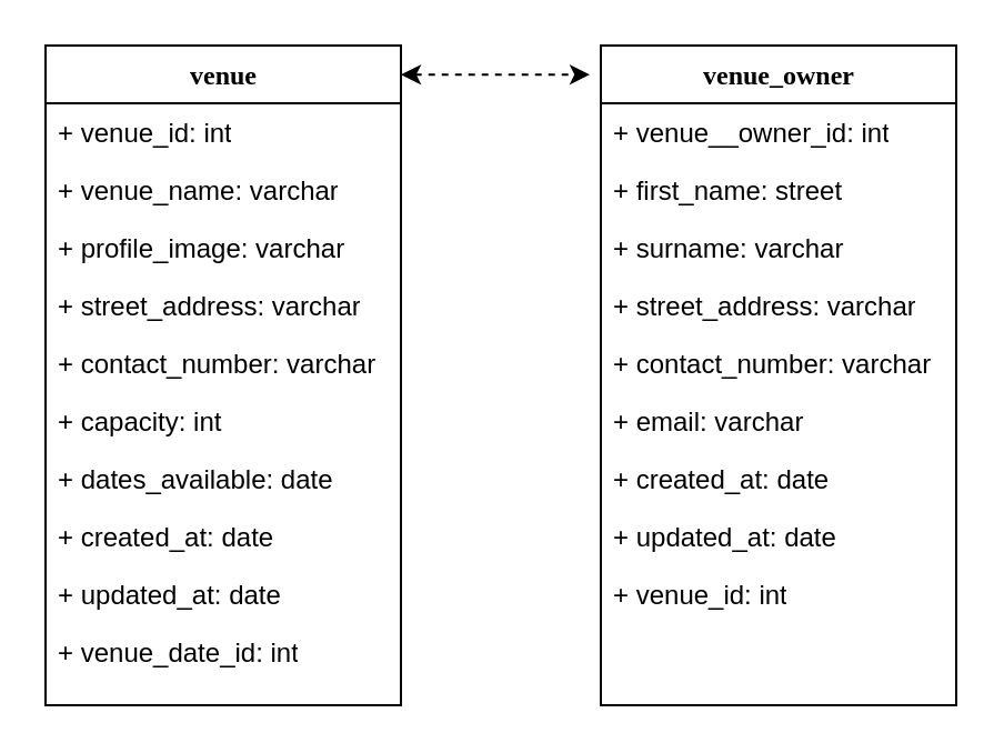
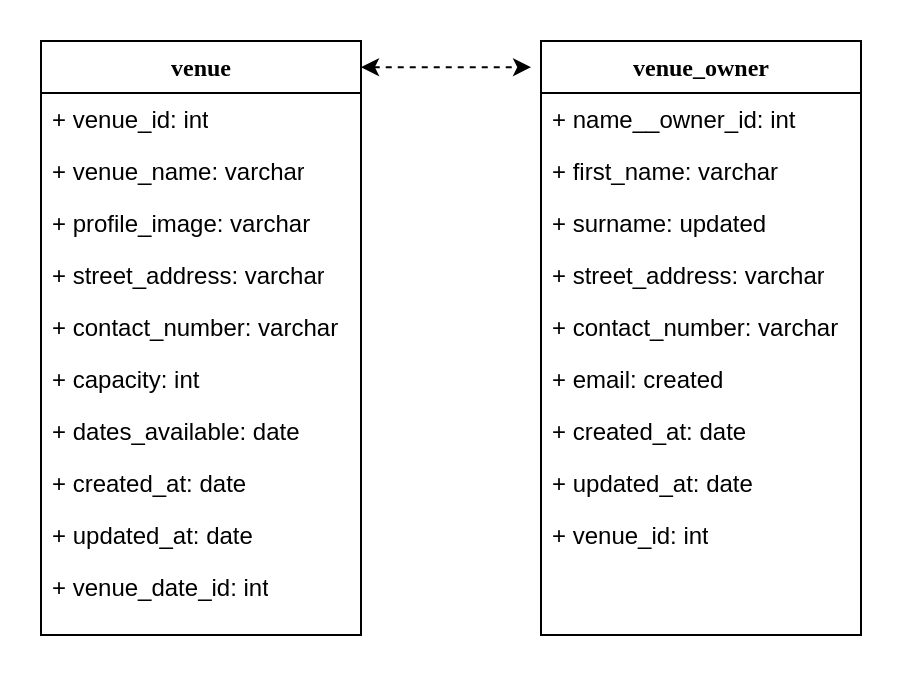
- <mxCell id="14" value="+ venue__owner_id: int" style="text;html=1;strokeColor=none;fillColor=none;align=left;verticalAlign=top;spacingLeft=4;spacingRight=4;whiteSpace=wrap;overflow=hidden;rotatable=0;points=[[0,0.5],[1,0.5]];portConstraint=eastwest;" vertex="1" parent="13"><mxGeometry y="26" width="160" height="26" as="geometry" /></mxCell>
+ <mxCell id="14" value="+ name__owner_id: int" style="text;html=1;strokeColor=none;fillColor=none;align=left;verticalAlign=top;spacingLeft=4;spacingRight=4;whiteSpace=wrap;overflow=hidden;rotatable=0;points=[[0,0.5],[1,0.5]];portConstraint=eastwest;" vertex="1" parent="13"><mxGeometry y="26" width="160" height="26" as="geometry" /></mxCell>
- <mxCell id="15" value="+ first_name: street" style="text;html=1;strokeColor=none;fillColor=none;align=left;verticalAlign=top;spacingLeft=4;spacingRight=4;whiteSpace=wrap;overflow=hidden;rotatable=0;points=[[0,0.5],[1,0.5]];portConstraint=eastwest;" vertex="1" parent="13"><mxGeometry y="52" width="160" height="26" as="geometry" /></mxCell>
+ <mxCell id="15" value="+ first_name: varchar" style="text;html=1;strokeColor=none;fillColor=none;align=left;verticalAlign=top;spacingLeft=4;spacingRight=4;whiteSpace=wrap;overflow=hidden;rotatable=0;points=[[0,0.5],[1,0.5]];portConstraint=eastwest;" vertex="1" parent="13"><mxGeometry y="52" width="160" height="26" as="geometry" /></mxCell>
- <mxCell id="16" value="+ surname: varchar" style="text;html=1;strokeColor=none;fillColor=none;align=left;verticalAlign=top;spacingLeft=4;spacingRight=4;whiteSpace=wrap;overflow=hidden;rotatable=0;points=[[0,0.5],[1,0.5]];portConstraint=eastwest;" vertex="1" parent="13"><mxGeometry y="78" width="160" height="26" as="geometry" /></mxCell>
+ <mxCell id="16" value="+ surname: updated" style="text;html=1;strokeColor=none;fillColor=none;align=left;verticalAlign=top;spacingLeft=4;spacingRight=4;whiteSpace=wrap;overflow=hidden;rotatable=0;points=[[0,0.5],[1,0.5]];portConstraint=eastwest;" vertex="1" parent="13"><mxGeometry y="78" width="160" height="26" as="geometry" /></mxCell>
- <mxCell id="19" value="+ email: varchar" style="text;html=1;strokeColor=none;fillColor=none;align=left;verticalAlign=top;spacingLeft=4;spacingRight=4;whiteSpace=wrap;overflow=hidden;rotatable=0;points=[[0,0.5],[1,0.5]];portConstraint=eastwest;" vertex="1" parent="13"><mxGeometry y="156" width="160" height="26" as="geometry" /></mxCell>
+ <mxCell id="19" value="+ email: created" style="text;html=1;strokeColor=none;fillColor=none;align=left;verticalAlign=top;spacingLeft=4;spacingRight=4;whiteSpace=wrap;overflow=hidden;rotatable=0;points=[[0,0.5],[1,0.5]];portConstraint=eastwest;" vertex="1" parent="13"><mxGeometry y="156" width="160" height="26" as="geometry" /></mxCell>
